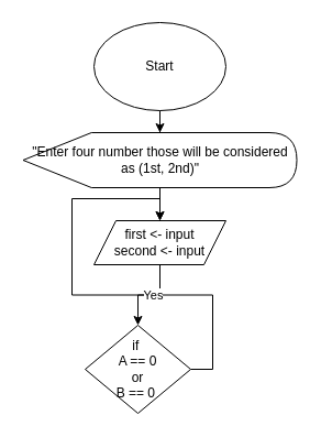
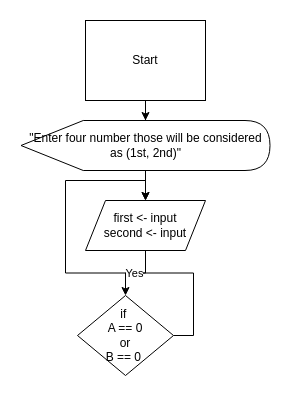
- <mxCell id="3" value="Start" style="ellipse;whiteSpace=wrap;html=1;" vertex="1" parent="1"><mxGeometry x="85" y="20" width="120" height="80" as="geometry" /></mxCell>
+ <mxCell id="3" value="Start" style="whiteSpace=wrap;html=1;rounded=0;" vertex="1" parent="1"><mxGeometry x="85" y="20" width="120" height="80" as="geometry" /></mxCell>
- <mxCell id="7" value="first &amp;lt;- input&lt;br&gt;second &amp;lt;- input" style="shape=parallelogram;perimeter=parallelogramPerimeter;whiteSpace=wrap;html=1;fixedSize=1;" vertex="1" parent="1"><mxGeometry x="85" y="200" width="120" height="40" as="geometry" /></mxCell>
+ <mxCell id="7" value="first &amp;lt;- input&lt;br&gt;second &amp;lt;- input" style="shape=parallelogram;perimeter=parallelogramPerimeter;whiteSpace=wrap;html=1;fixedSize=1;" vertex="1" parent="1"><mxGeometry x="85" y="200" width="120" height="50" as="geometry" /></mxCell>
